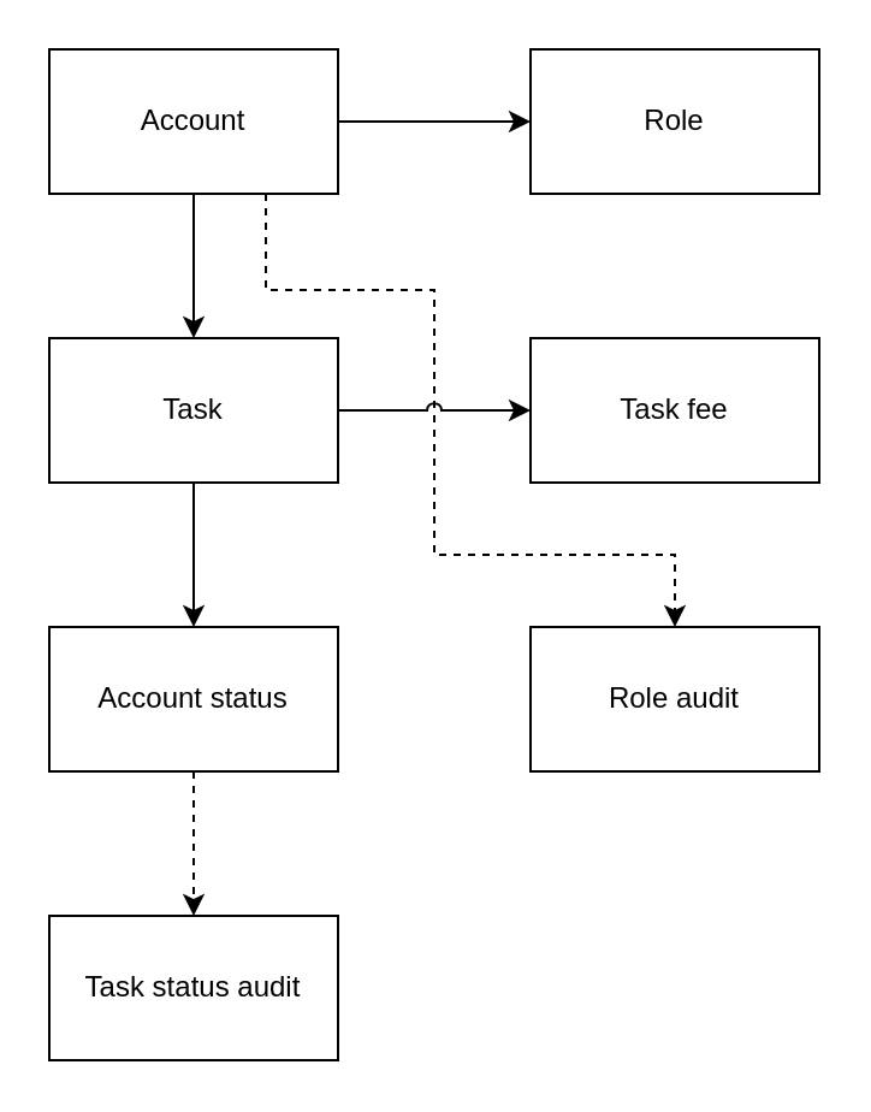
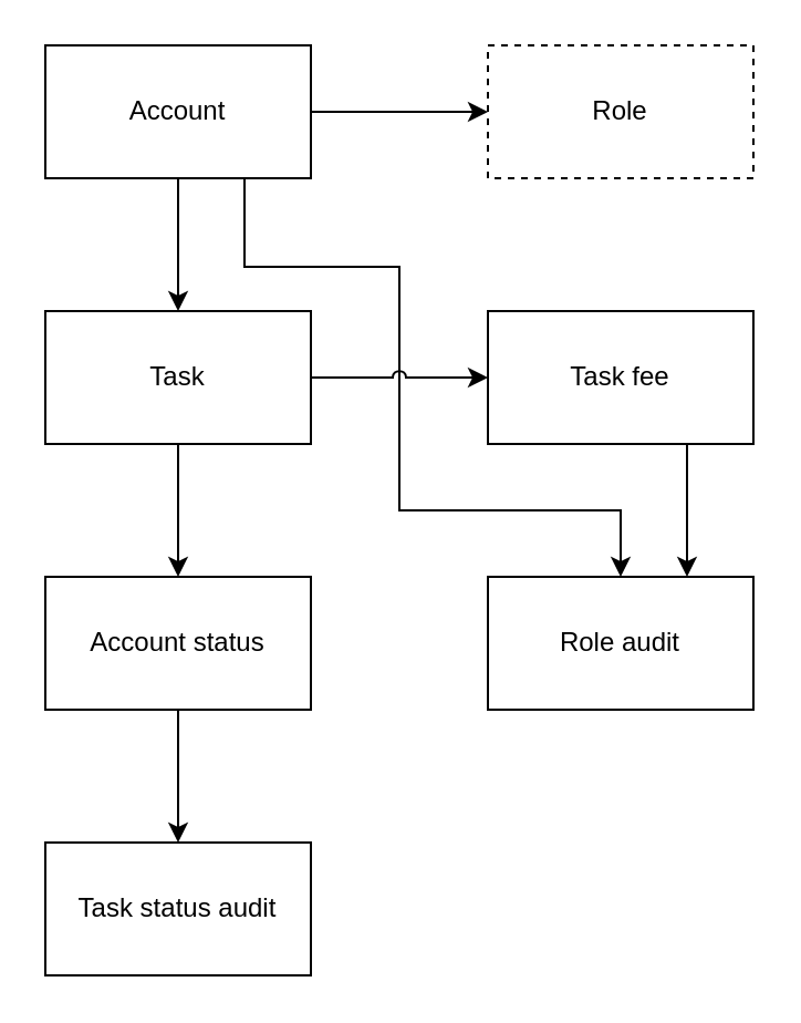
- <mxCell id="6" value="Role" style="rounded=0;whiteSpace=wrap;html=1;" parent="1" vertex="1"><mxGeometry x="220" y="20" width="120" height="60" as="geometry" /></mxCell>
+ <mxCell id="6" value="Role" style="rounded=0;whiteSpace=wrap;html=1;dashed=1;" parent="1" vertex="1"><mxGeometry x="220" y="20" width="120" height="60" as="geometry" /></mxCell>
- <mxCell id="4" style="edgeStyle=orthogonalEdgeStyle;rounded=0;jumpStyle=arc;orthogonalLoop=1;jettySize=auto;html=1;exitX=0.75;exitY=1;exitDx=0;exitDy=0;entryX=0.5;entryY=0;entryDx=0;entryDy=0;dashed=1;" parent="1" source="5" target="12" edge="1"><mxGeometry relative="1" as="geometry"><Array as="points"><mxPoint x="110" y="120" /><mxPoint x="180" y="120" /><mxPoint x="180" y="230" /><mxPoint x="280" y="230" /></Array></mxGeometry></mxCell>
+ <mxCell id="4" style="edgeStyle=orthogonalEdgeStyle;rounded=0;jumpStyle=arc;orthogonalLoop=1;jettySize=auto;html=1;exitX=0.75;exitY=1;exitDx=0;exitDy=0;entryX=0.5;entryY=0;entryDx=0;entryDy=0;" parent="1" source="5" target="12" edge="1"><mxGeometry relative="1" as="geometry"><Array as="points"><mxPoint x="110" y="120" /><mxPoint x="180" y="120" /><mxPoint x="180" y="230" /><mxPoint x="280" y="230" /></Array></mxGeometry></mxCell>
+ <mxCell id="13" style="edgeStyle=orthogonalEdgeStyle;rounded=0;jumpStyle=arc;orthogonalLoop=1;jettySize=auto;html=1;exitX=0.75;exitY=1;exitDx=0;exitDy=0;entryX=0.75;entryY=0;entryDx=0;entryDy=0;" parent="1" source="14" target="12" edge="1"><mxGeometry relative="1" as="geometry" /></mxCell>
- <mxCell id="10" style="edgeStyle=orthogonalEdgeStyle;rounded=0;jumpStyle=arc;orthogonalLoop=1;jettySize=auto;html=1;exitX=0.5;exitY=1;exitDx=0;exitDy=0;entryX=0.5;entryY=0;entryDx=0;entryDy=0;dashed=1;" parent="1" source="11" target="15" edge="1"><mxGeometry relative="1" as="geometry" /></mxCell>
+ <mxCell id="10" style="edgeStyle=orthogonalEdgeStyle;rounded=0;jumpStyle=arc;orthogonalLoop=1;jettySize=auto;html=1;exitX=0.5;exitY=1;exitDx=0;exitDy=0;entryX=0.5;entryY=0;entryDx=0;entryDy=0;" parent="1" source="11" target="15" edge="1"><mxGeometry relative="1" as="geometry" /></mxCell>
